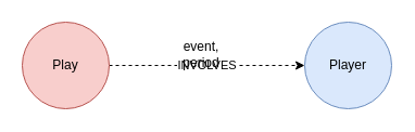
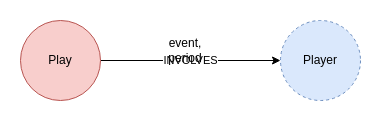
- <mxCell id="2" value="INVOLVES" style="edgeStyle=orthogonalEdgeStyle;rounded=0;orthogonalLoop=1;jettySize=auto;html=1;dashed=1;" edge="1" parent="1" source="3" target="4"><mxGeometry relative="1" as="geometry" /></mxCell>
+ <mxCell id="2" value="INVOLVES" style="edgeStyle=orthogonalEdgeStyle;rounded=0;orthogonalLoop=1;jettySize=auto;html=1;" edge="1" parent="1" source="3" target="4"><mxGeometry relative="1" as="geometry" /></mxCell>
- <mxCell id="4" value="Player" style="ellipse;whiteSpace=wrap;html=1;aspect=fixed;fillColor=#dae8fc;strokeColor=#6c8ebf;" vertex="1" parent="1"><mxGeometry x="280" y="20" width="80" height="80" as="geometry" /></mxCell>
+ <mxCell id="4" value="Player" style="ellipse;whiteSpace=wrap;html=1;aspect=fixed;fillColor=#dae8fc;strokeColor=#6c8ebf;dashed=1;" vertex="1" parent="1"><mxGeometry x="280" y="20" width="80" height="80" as="geometry" /></mxCell>
